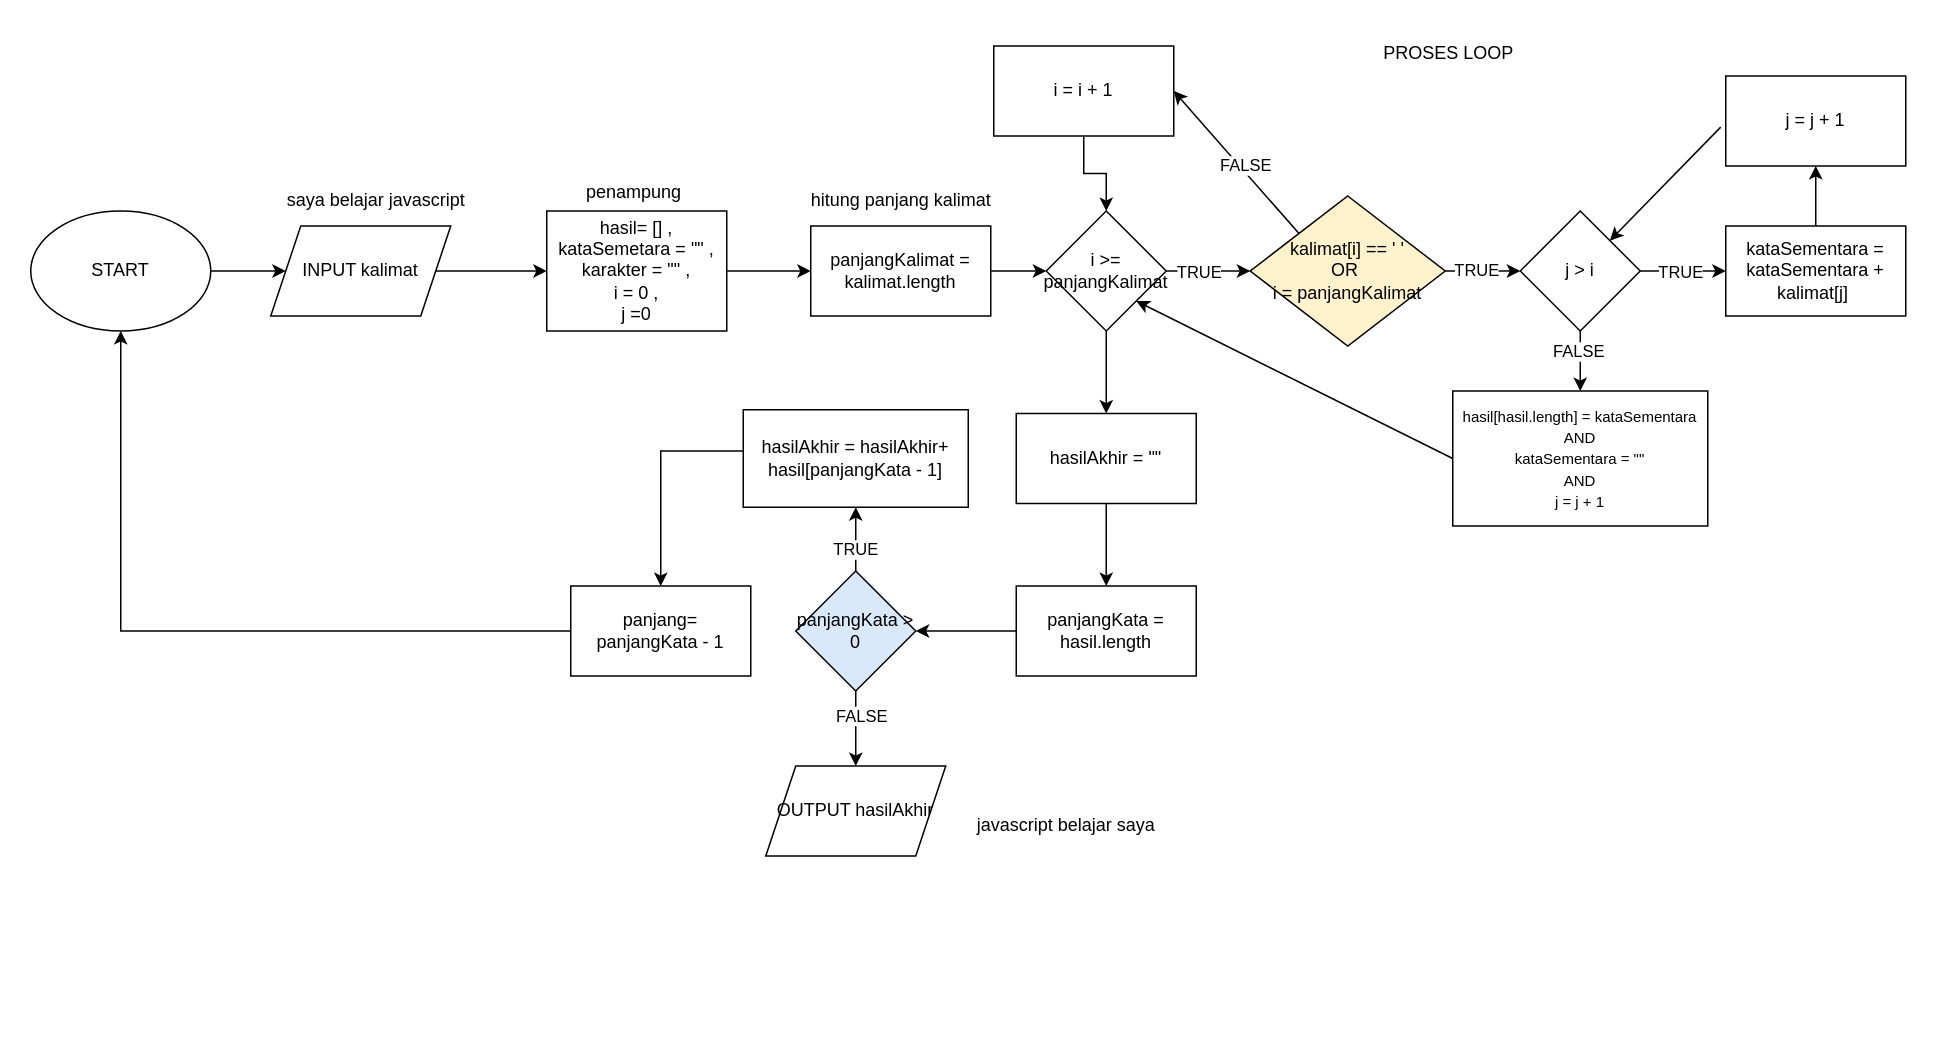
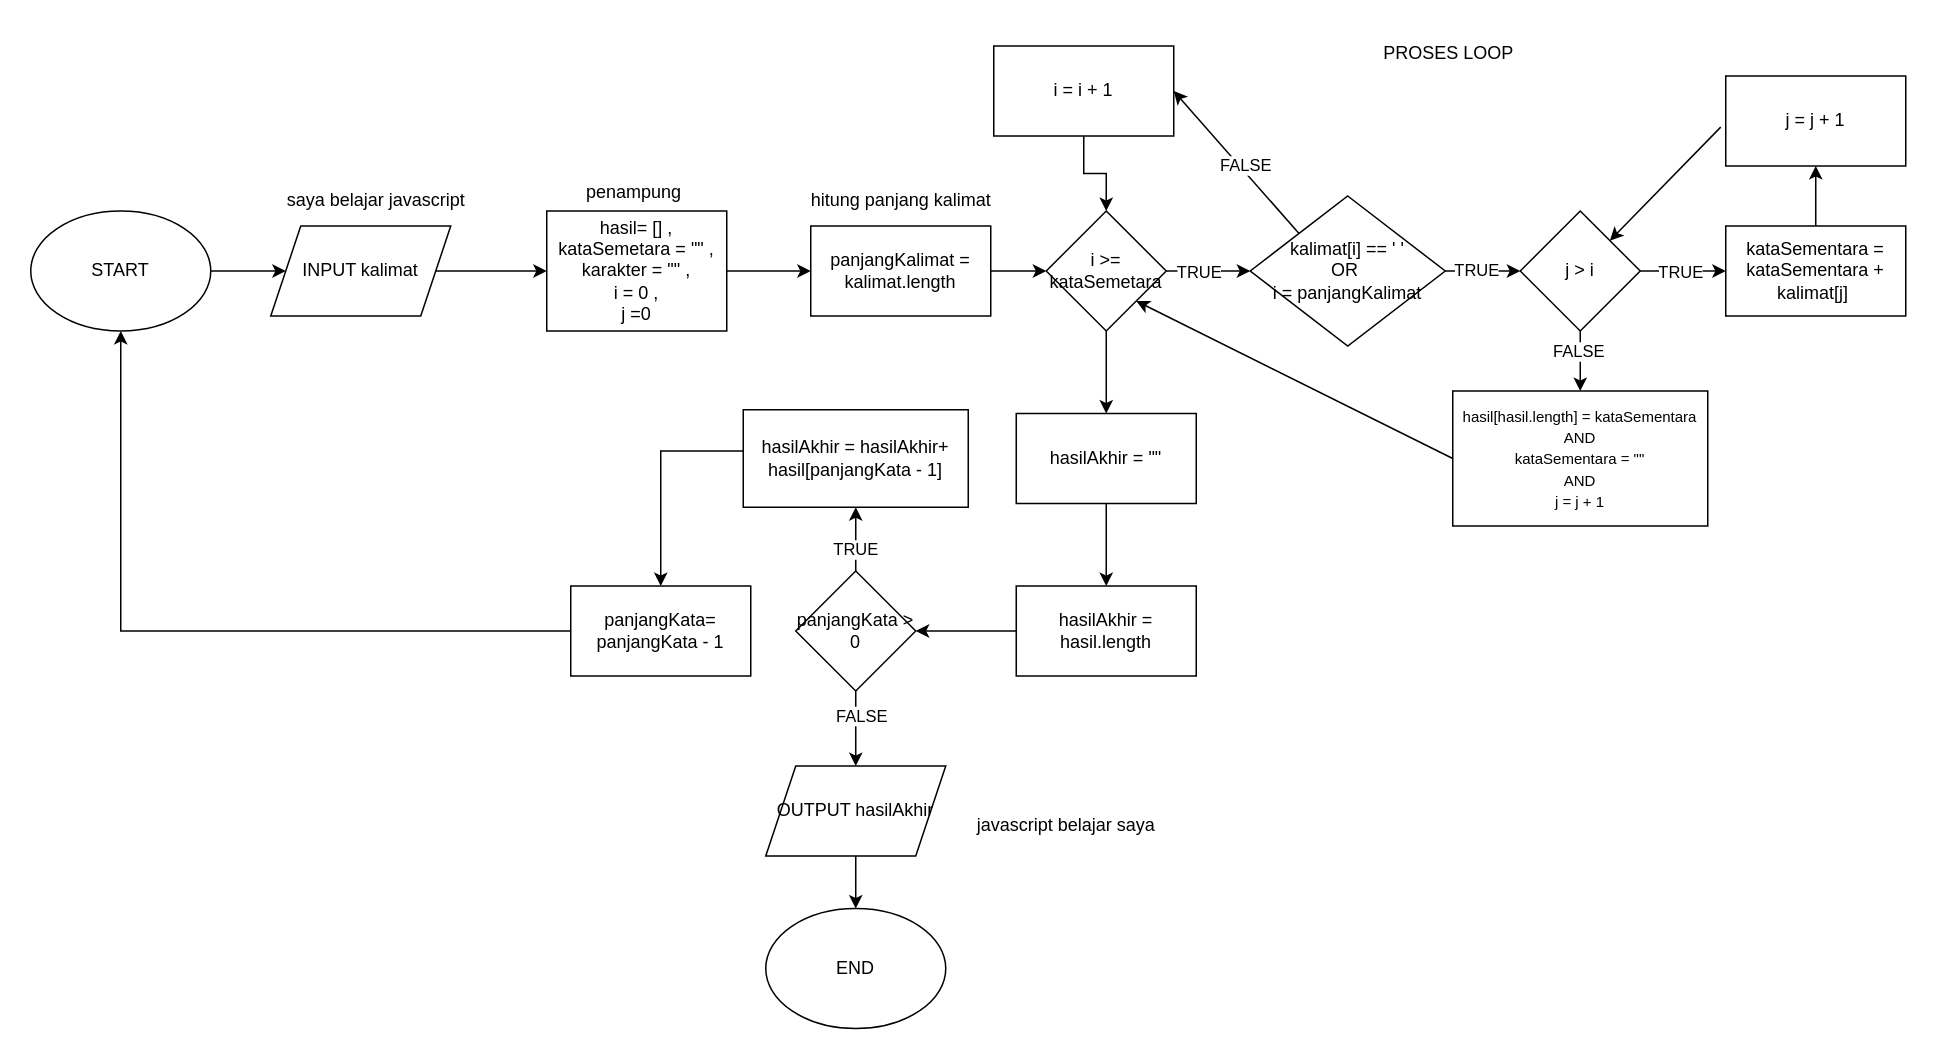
- <mxCell id="16" value="i &amp;gt;= panjangKalimat" style="rhombus;whiteSpace=wrap;html=1;" vertex="1" parent="1"><mxGeometry x="697" y="140" width="80" height="80" as="geometry" /></mxCell>
+ <mxCell id="16" value="i &amp;gt;= kataSemetara" style="rhombus;whiteSpace=wrap;html=1;" vertex="1" parent="1"><mxGeometry x="697" y="140" width="80" height="80" as="geometry" /></mxCell>
- <mxCell id="43" value="kalimat[i] == ' '&lt;div&gt;OR&amp;nbsp;&lt;/div&gt;&lt;div&gt;i = panjangKalimat&lt;/div&gt;" style="rhombus;whiteSpace=wrap;html=1;fillColor=#fff2cc;" vertex="1" parent="1"><mxGeometry x="833" y="130" width="130" height="100" as="geometry" /></mxCell>
+ <mxCell id="43" value="kalimat[i] == ' '&lt;div&gt;OR&amp;nbsp;&lt;/div&gt;&lt;div&gt;i = panjangKalimat&lt;/div&gt;" style="rhombus;whiteSpace=wrap;html=1;" vertex="1" parent="1"><mxGeometry x="833" y="130" width="130" height="100" as="geometry" /></mxCell>
- <mxCell id="31" value="panjang= panjangKata - 1" style="rounded=0;whiteSpace=wrap;html=1;" vertex="1" parent="1"><mxGeometry x="380" y="390" width="120" height="60" as="geometry" /></mxCell>
+ <mxCell id="31" value="panjangKata= panjangKata - 1" style="rounded=0;whiteSpace=wrap;html=1;" vertex="1" parent="1"><mxGeometry x="380" y="390" width="120" height="60" as="geometry" /></mxCell>
- <mxCell id="27" value="panjangKata &amp;gt; 0" style="rhombus;whiteSpace=wrap;html=1;rounded=0;fillColor=#dae8fc;" vertex="1" parent="1"><mxGeometry x="530" y="380" width="80" height="80" as="geometry" /></mxCell>
+ <mxCell id="27" value="panjangKata &amp;gt; 0" style="rhombus;whiteSpace=wrap;html=1;rounded=0;" vertex="1" parent="1"><mxGeometry x="530" y="380" width="80" height="80" as="geometry" /></mxCell>
- <mxCell id="22" value="panjangKata = hasil.length" style="whiteSpace=wrap;html=1;rounded=0;" vertex="1" parent="1"><mxGeometry x="677" y="390" width="120" height="60" as="geometry" /></mxCell>
+ <mxCell id="22" value="hasilAkhir = hasil.length" style="whiteSpace=wrap;html=1;rounded=0;" vertex="1" parent="1"><mxGeometry x="677" y="390" width="120" height="60" as="geometry" /></mxCell>
+ <mxCell id="32" value="" style="edgeStyle=orthogonalEdgeStyle;rounded=0;orthogonalLoop=1;jettySize=auto;html=1;" edge="1" parent="1" source="33" target="38"><mxGeometry relative="1" as="geometry" /></mxCell>
+ <mxCell id="38" value="END" style="ellipse;whiteSpace=wrap;html=1;" vertex="1" parent="1"><mxGeometry x="510" y="605" width="120" height="80" as="geometry" /></mxCell>
